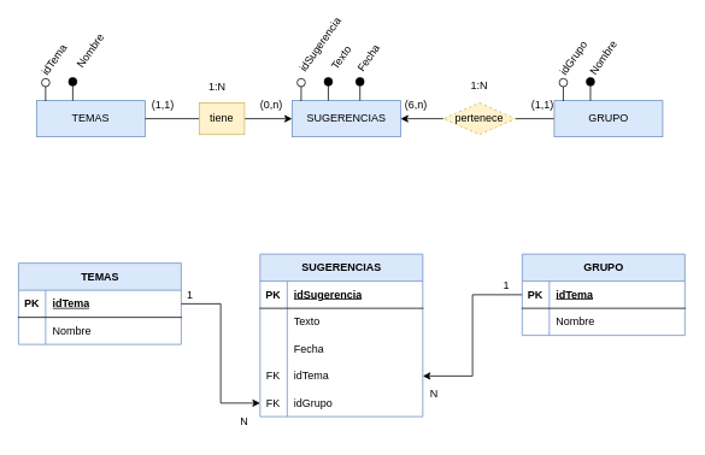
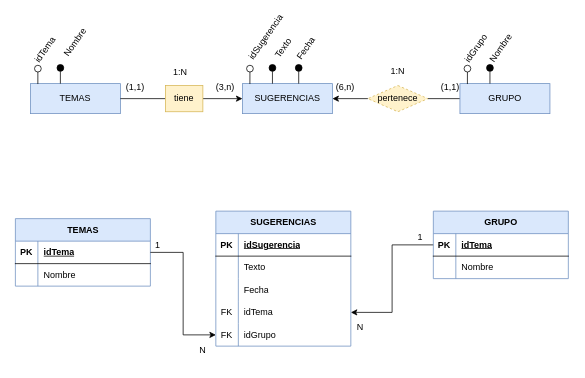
- <mxCell id="25" value="(0,n)" style="text;html=1;whiteSpace=wrap;strokeColor=none;fillColor=none;align=center;verticalAlign=middle;rounded=0;" vertex="1" parent="1"><mxGeometry x="270" y="87" width="60" height="30" as="geometry" /></mxCell>
+ <mxCell id="25" value="(3,n)" style="text;html=1;whiteSpace=wrap;strokeColor=none;fillColor=none;align=center;verticalAlign=middle;rounded=0;" vertex="1" parent="1"><mxGeometry x="270" y="87" width="60" height="30" as="geometry" /></mxCell>
